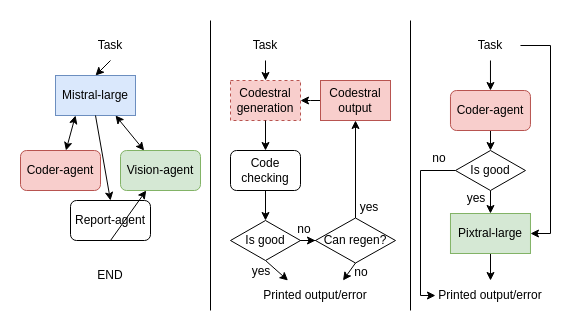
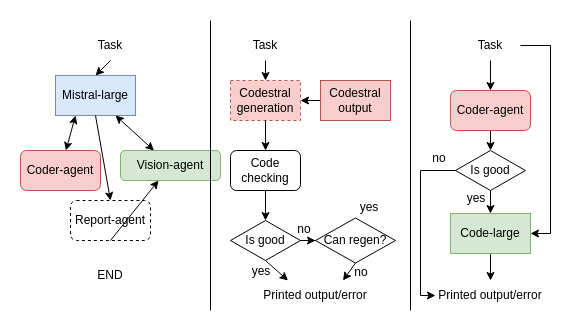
- <mxCell id="4" value="Vision-agent" style="rounded=1;whiteSpace=wrap;html=1;fillColor=#d5e8d4;strokeColor=#82b366;" vertex="1" parent="1"><mxGeometry x="120" y="150" width="80" height="40" as="geometry" /></mxCell>
+ <mxCell id="4" value="Vision-agent" style="rounded=1;whiteSpace=wrap;html=1;fillColor=#d5e8d4;strokeColor=#82b366;" vertex="1" parent="1"><mxGeometry x="120" y="150" width="100" height="30" as="geometry" /></mxCell>
- <mxCell id="25" value="" style="edgeStyle=orthogonalEdgeStyle;rounded=0;orthogonalLoop=1;jettySize=auto;html=1;" edge="1" parent="1" source="27" target="17"><mxGeometry relative="1" as="geometry" /></mxCell>
- <mxCell id="5" value="Report-agent" style="rounded=1;whiteSpace=wrap;html=1;" vertex="1" parent="1"><mxGeometry x="70" y="200" width="80" height="40" as="geometry" /></mxCell>
+ <mxCell id="5" value="Report-agent" style="rounded=1;whiteSpace=wrap;html=1;dashed=1;" vertex="1" parent="1"><mxGeometry x="70" y="200" width="80" height="40" as="geometry" /></mxCell>
- <mxCell id="43" value="Pixtral-large" style="rounded=0;whiteSpace=wrap;html=1;fillColor=#d5e8d4;strokeColor=#82b366;" vertex="1" parent="1"><mxGeometry x="449.98" y="213" width="80" height="40" as="geometry" /></mxCell>
+ <mxCell id="43" value="Code-large" style="rounded=0;whiteSpace=wrap;html=1;fillColor=#d5e8d4;strokeColor=#82b366;" vertex="1" parent="1"><mxGeometry x="449.98" y="213" width="80" height="40" as="geometry" /></mxCell>
